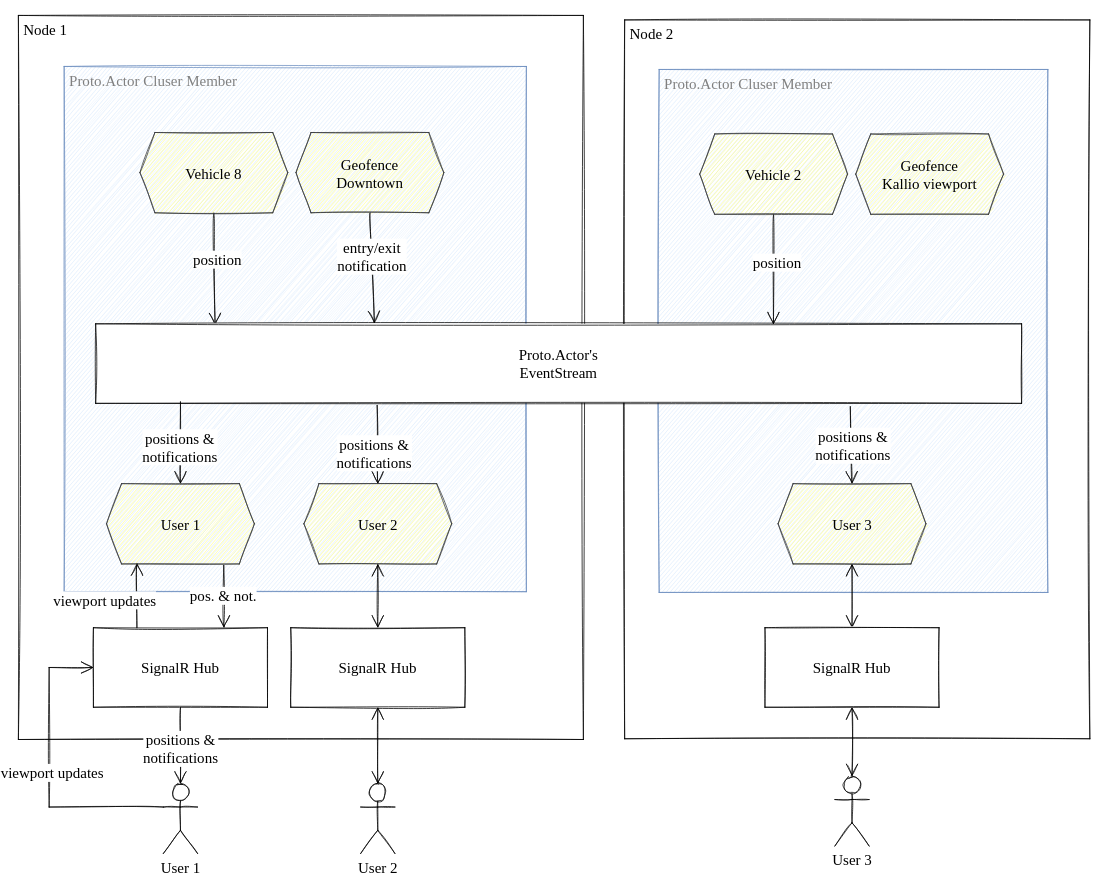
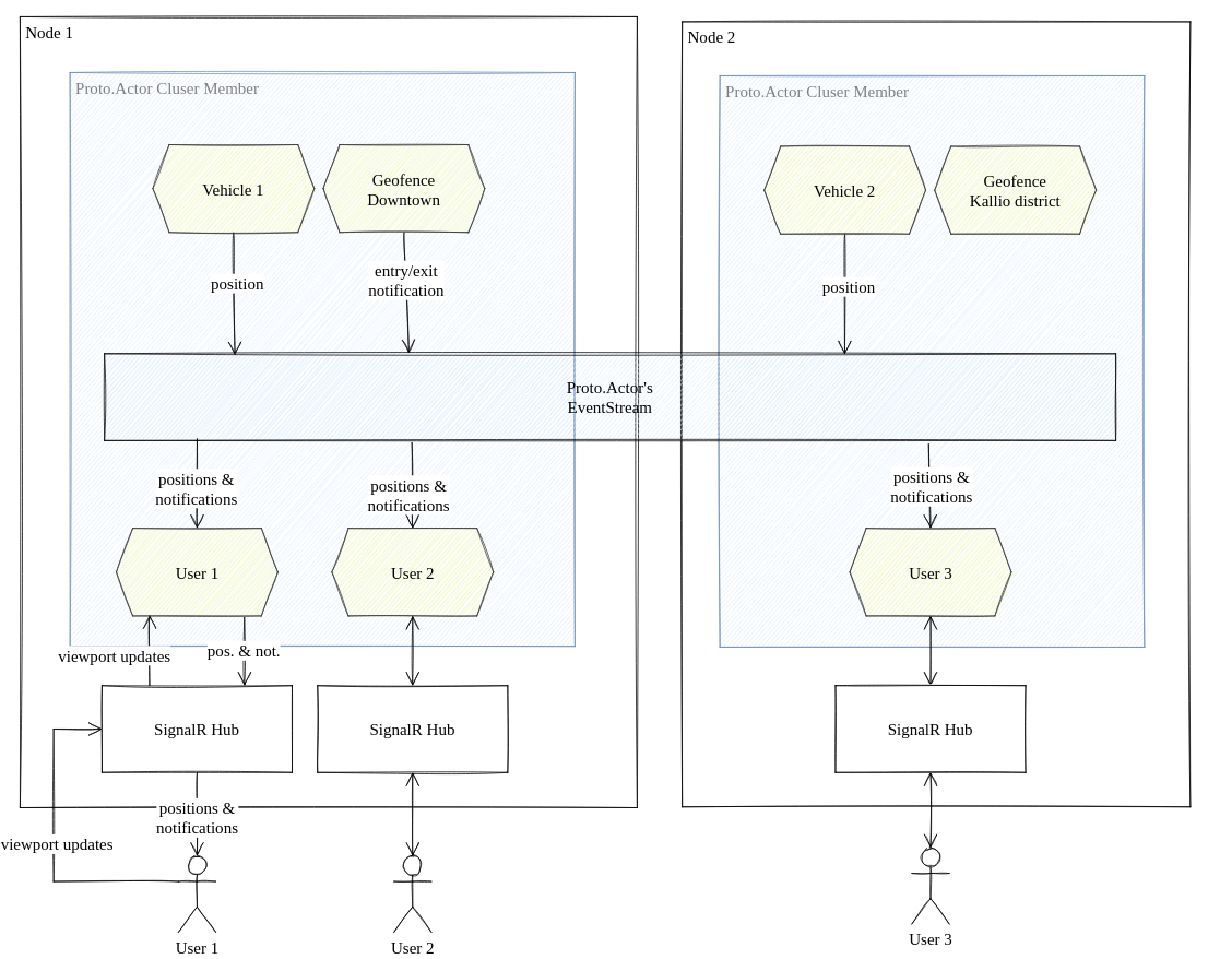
- <mxCell id="8" value="Vehicle 8" style="shape=hexagon;perimeter=hexagonPerimeter2;whiteSpace=wrap;html=1;fixedSize=1;hachureGap=4;pointerEvents=0;fontFamily=Architects Daughter;fontSource=https%3A%2F%2Ffonts.googleapis.com%2Fcss%3Ffamily%3DArchitects%2BDaughter;fontSize=20;strokeColor=#36393d;align=center;verticalAlign=middle;fillColor=#ffff88;sketch=1;" parent="1" vertex="1"><mxGeometry x="182" y="176" width="197" height="107" as="geometry" /></mxCell>
+ <mxCell id="8" value="Vehicle 1" style="shape=hexagon;perimeter=hexagonPerimeter2;whiteSpace=wrap;html=1;fixedSize=1;hachureGap=4;pointerEvents=0;fontFamily=Architects Daughter;fontSource=https%3A%2F%2Ffonts.googleapis.com%2Fcss%3Ffamily%3DArchitects%2BDaughter;fontSize=20;strokeColor=#36393d;align=center;verticalAlign=middle;fillColor=#ffff88;sketch=1;" parent="1" vertex="1"><mxGeometry x="182" y="176" width="197" height="107" as="geometry" /></mxCell>
- <mxCell id="15" value="Geofence&lt;br&gt;Kallio viewport" style="shape=hexagon;perimeter=hexagonPerimeter2;whiteSpace=wrap;html=1;fixedSize=1;hachureGap=4;pointerEvents=0;fontFamily=Architects Daughter;fontSource=https%3A%2F%2Ffonts.googleapis.com%2Fcss%3Ffamily%3DArchitects%2BDaughter;fontSize=20;strokeColor=#36393d;align=center;verticalAlign=middle;fillColor=#ffff88;sketch=1;" parent="1" vertex="1"><mxGeometry x="1136" y="178" width="197" height="107" as="geometry" /></mxCell>
+ <mxCell id="15" value="Geofence&lt;br&gt;Kallio district" style="shape=hexagon;perimeter=hexagonPerimeter2;whiteSpace=wrap;html=1;fixedSize=1;hachureGap=4;pointerEvents=0;fontFamily=Architects Daughter;fontSource=https%3A%2F%2Ffonts.googleapis.com%2Fcss%3Ffamily%3DArchitects%2BDaughter;fontSize=20;strokeColor=#36393d;align=center;verticalAlign=middle;fillColor=#ffff88;sketch=1;" parent="1" vertex="1"><mxGeometry x="1136" y="178" width="197" height="107" as="geometry" /></mxCell>
- <mxCell id="16" value="Proto.Actor's&lt;br&gt;EventStream" style="whiteSpace=wrap;html=1;hachureGap=4;pointerEvents=0;fontFamily=Architects Daughter;fontSource=https%3A%2F%2Ffonts.googleapis.com%2Fcss%3Ffamily%3DArchitects%2BDaughter;fontSize=20;sketch=1;" parent="1" vertex="1"><mxGeometry x="123" y="431" width="1234" height="106" as="geometry" /></mxCell>
+ <mxCell id="16" value="Proto.Actor's&lt;br&gt;EventStream" style="whiteSpace=wrap;html=1;hachureGap=4;pointerEvents=0;fontFamily=Architects Daughter;fontSource=https%3A%2F%2Ffonts.googleapis.com%2Fcss%3Ffamily%3DArchitects%2BDaughter;fontSize=20;sketch=1;fillColor=#dae8fc;" parent="1" vertex="1"><mxGeometry x="123" y="431" width="1234" height="106" as="geometry" /></mxCell>
